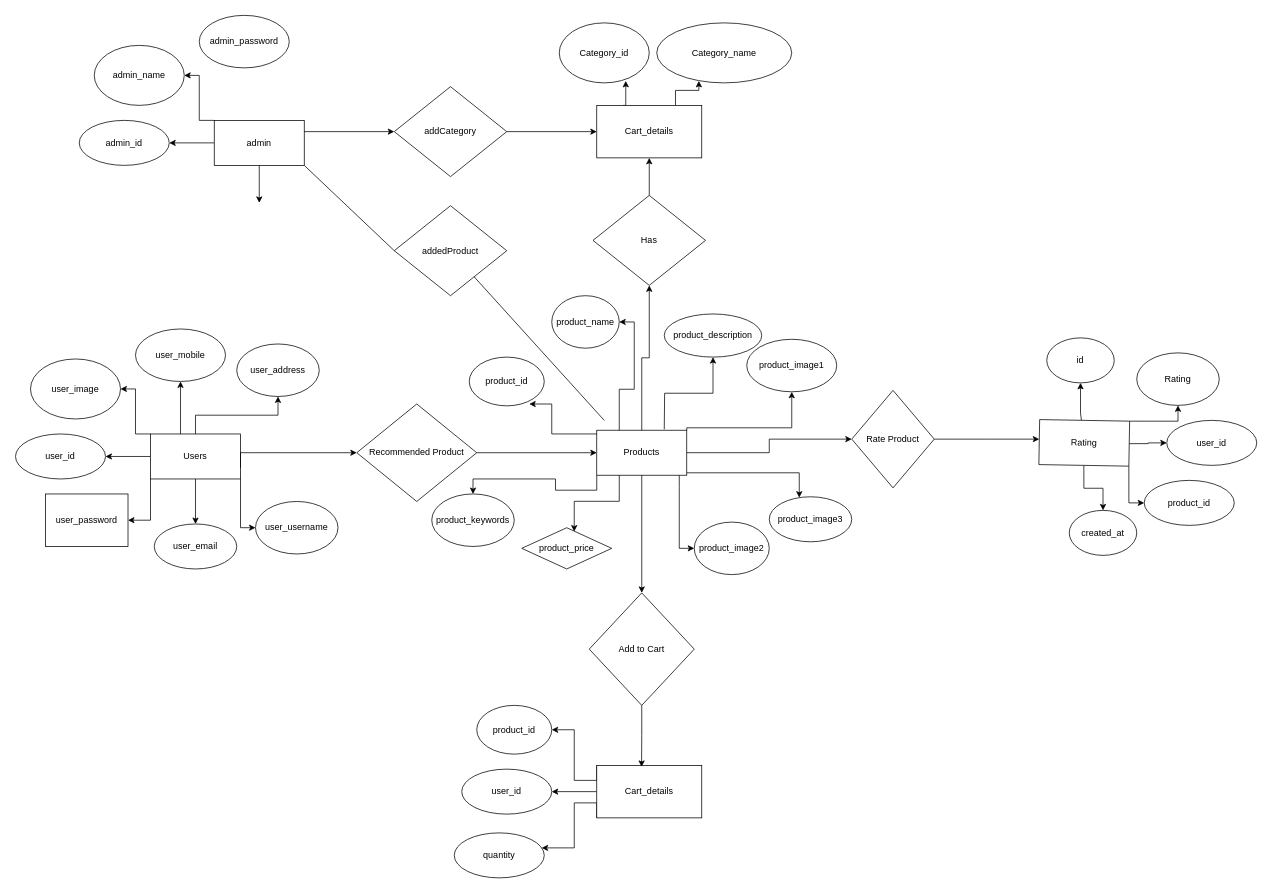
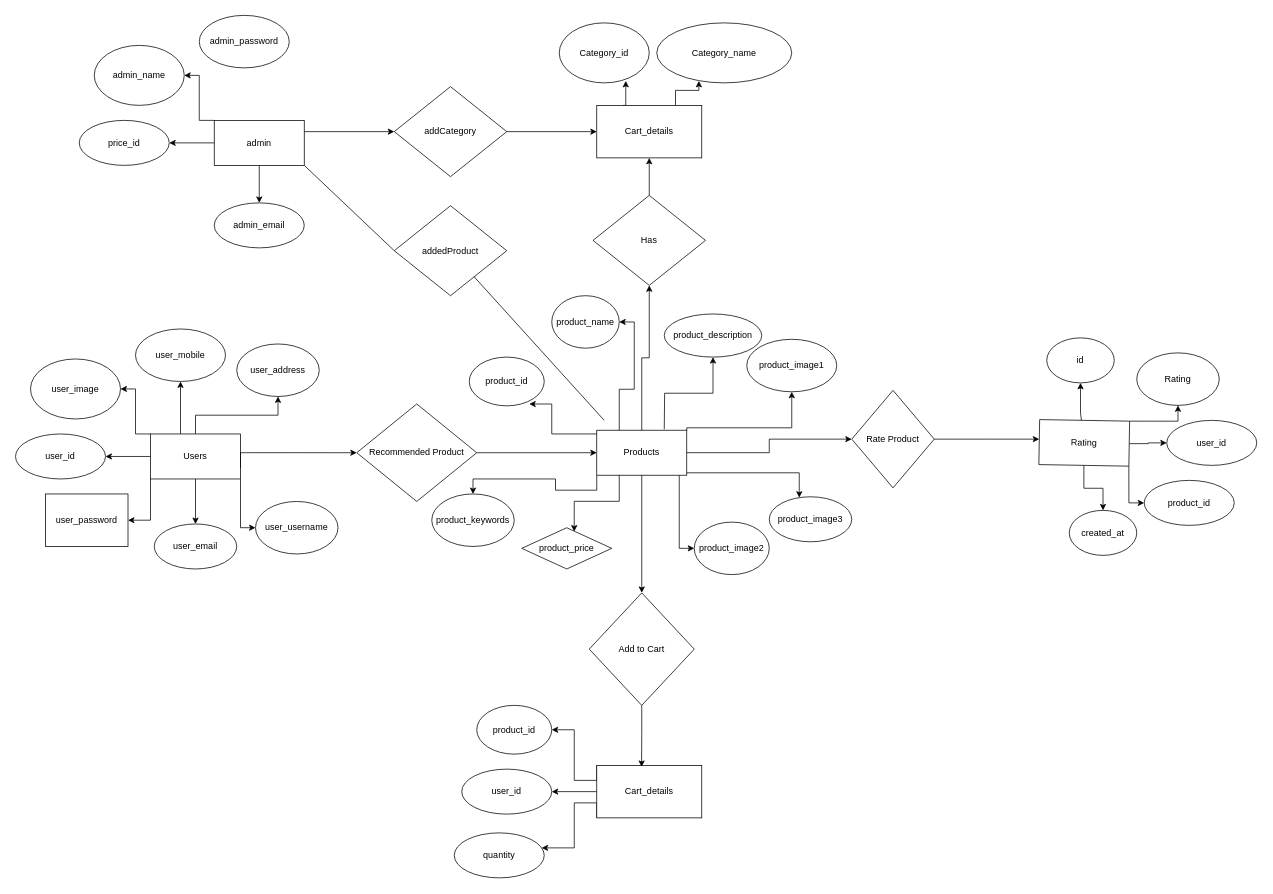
- <mxCell id="79" value="admin_id" style="ellipse;whiteSpace=wrap;html=1;" vertex="1" parent="72"><mxGeometry y="140" width="120" height="60" as="geometry" /></mxCell>
+ <mxCell id="79" value="price_id" style="ellipse;whiteSpace=wrap;html=1;" vertex="1" parent="72"><mxGeometry y="140" width="120" height="60" as="geometry" /></mxCell>
+ <mxCell id="80" value="admin_email" style="ellipse;whiteSpace=wrap;html=1;" vertex="1" parent="72"><mxGeometry x="180" y="250" width="120" height="60" as="geometry" /></mxCell>
